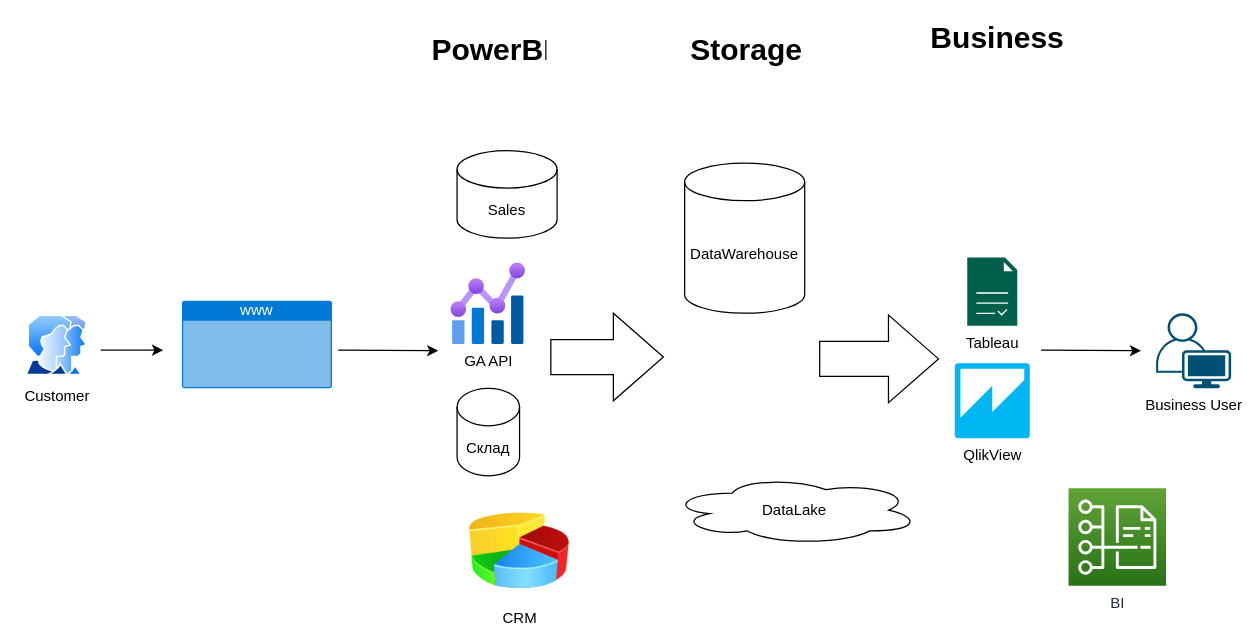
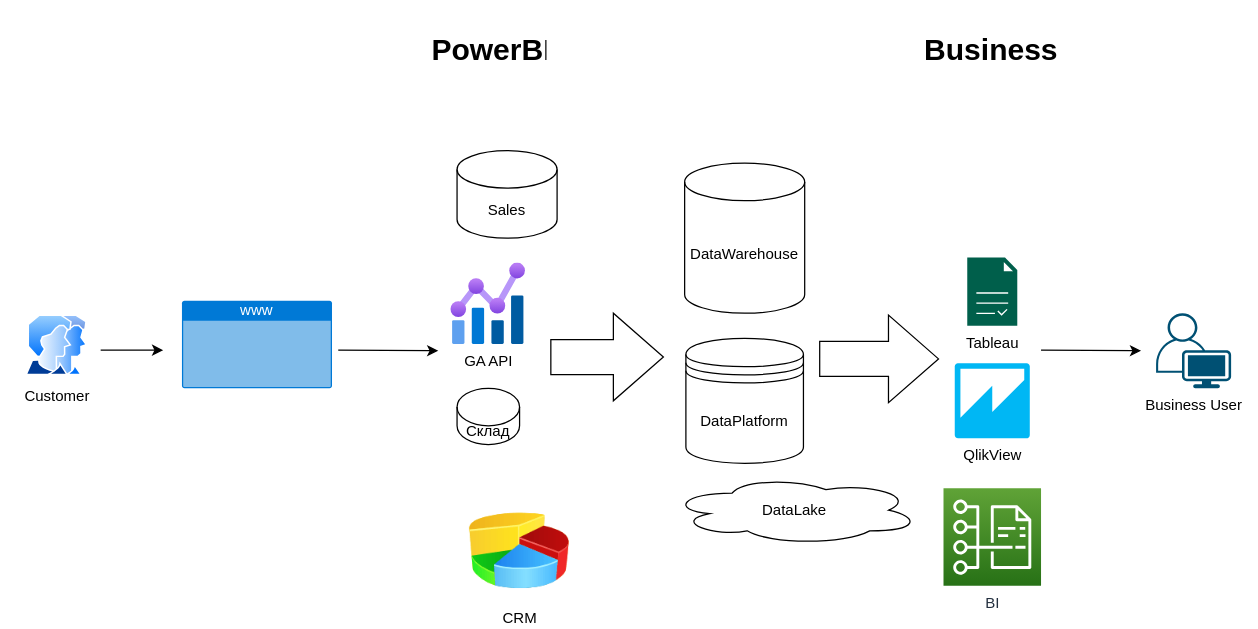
- <mxCell id="22" value="&lt;h1&gt;Business&lt;/h1&gt;" style="text;html=1;strokeColor=none;fillColor=none;spacing=5;spacingTop=-20;whiteSpace=wrap;overflow=hidden;rounded=0;" vertex="1" parent="1"><mxGeometry x="739" y="10" width="120" height="40" as="geometry" /></mxCell>
+ <mxCell id="22" value="&lt;h1&gt;Business&lt;/h1&gt;" style="text;html=1;strokeColor=none;fillColor=none;spacing=5;spacingTop=-20;whiteSpace=wrap;overflow=hidden;rounded=0;" vertex="1" parent="1"><mxGeometry x="734" y="20" width="120" height="40" as="geometry" /></mxCell>
- <mxCell id="21" value="&lt;h1&gt;Storage&lt;/h1&gt;" style="text;html=1;strokeColor=none;fillColor=none;spacing=5;spacingTop=-20;whiteSpace=wrap;overflow=hidden;rounded=0;" vertex="1" parent="1"><mxGeometry x="547" y="20" width="100" height="40" as="geometry" /></mxCell>
+ <mxCell id="6" value="DataPlatform" style="shape=datastore;whiteSpace=wrap;html=1;" vertex="1" parent="1"><mxGeometry x="548" y="270" width="94" height="100" as="geometry" /></mxCell>
- <mxCell id="5" value="Склад" style="shape=cylinder3;whiteSpace=wrap;html=1;boundedLbl=1;backgroundOutline=1;size=15;" vertex="1" parent="1"><mxGeometry x="365" y="310" width="50" height="70" as="geometry" /></mxCell>
+ <mxCell id="5" value="Склад" style="shape=cylinder3;whiteSpace=wrap;html=1;boundedLbl=1;backgroundOutline=1;size=15;" vertex="1" parent="1"><mxGeometry x="365" y="310" width="50" height="45" as="geometry" /></mxCell>
- <mxCell id="11" value="BI" style="sketch=0;points=[[0,0,0],[0.25,0,0],[0.5,0,0],[0.75,0,0],[1,0,0],[0,1,0],[0.25,1,0],[0.5,1,0],[0.75,1,0],[1,1,0],[0,0.25,0],[0,0.5,0],[0,0.75,0],[1,0.25,0],[1,0.5,0],[1,0.75,0]];outlineConnect=0;fontColor=#232F3E;gradientColor=#60A337;gradientDirection=north;fillColor=#277116;strokeColor=#ffffff;dashed=0;verticalLabelPosition=bottom;verticalAlign=top;align=center;html=1;fontSize=12;fontStyle=0;aspect=fixed;shape=mxgraph.aws4.resourceIcon;resIcon=mxgraph.aws4.cost_and_usage_report;" vertex="1" parent="1"><mxGeometry x="854" y="390" width="78" height="78" as="geometry" /></mxCell>
+ <mxCell id="11" value="BI" style="sketch=0;points=[[0,0,0],[0.25,0,0],[0.5,0,0],[0.75,0,0],[1,0,0],[0,1,0],[0.25,1,0],[0.5,1,0],[0.75,1,0],[1,1,0],[0,0.25,0],[0,0.5,0],[0,0.75,0],[1,0.25,0],[1,0.5,0],[1,0.75,0]];outlineConnect=0;fontColor=#232F3E;gradientColor=#60A337;gradientDirection=north;fillColor=#277116;strokeColor=#ffffff;dashed=0;verticalLabelPosition=bottom;verticalAlign=top;align=center;html=1;fontSize=12;fontStyle=0;aspect=fixed;shape=mxgraph.aws4.resourceIcon;resIcon=mxgraph.aws4.cost_and_usage_report;" vertex="1" parent="1"><mxGeometry x="754" y="390" width="78" height="78" as="geometry" /></mxCell>
